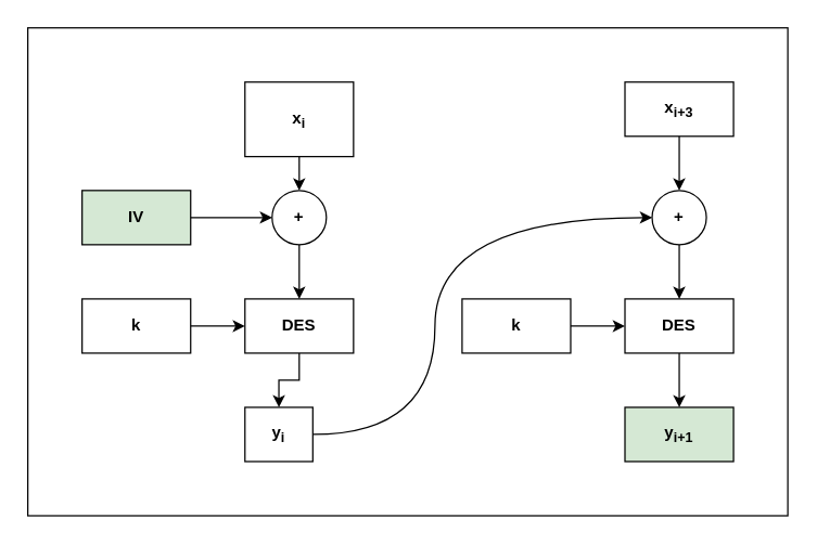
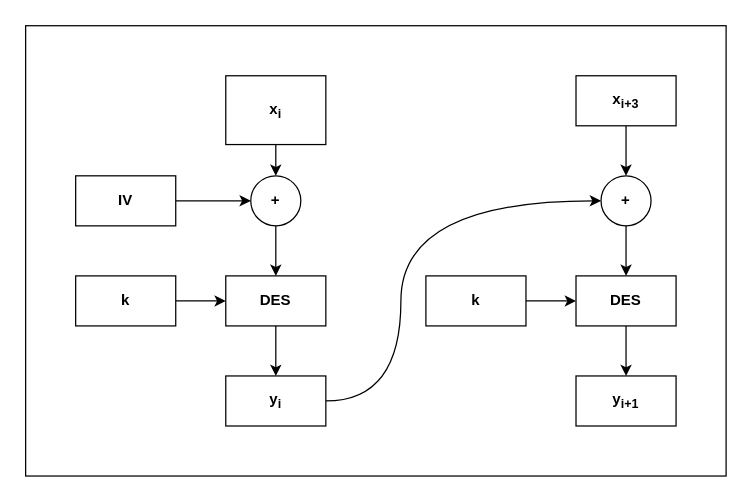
- <mxCell id="12" value="IV" style="rounded=0;whiteSpace=wrap;html=1;fontStyle=1;fillColor=#d5e8d4;" vertex="1" parent="1"><mxGeometry x="60" y="140" width="80" height="40" as="geometry" /></mxCell>
+ <mxCell id="12" value="IV" style="rounded=0;whiteSpace=wrap;html=1;fontStyle=1" vertex="1" parent="1"><mxGeometry x="60" y="140" width="80" height="40" as="geometry" /></mxCell>
- <mxCell id="8" value="y&lt;sub&gt;i&lt;/sub&gt;" style="rounded=0;whiteSpace=wrap;html=1;fontStyle=1" vertex="1" parent="1"><mxGeometry x="180" y="300" width="50" height="40" as="geometry" /></mxCell>
+ <mxCell id="8" value="y&lt;sub&gt;i&lt;/sub&gt;" style="rounded=0;whiteSpace=wrap;html=1;fontStyle=1" vertex="1" parent="1"><mxGeometry x="180" y="300" width="80" height="40" as="geometry" /></mxCell>
- <mxCell id="19" value="y&lt;sub&gt;i+1&lt;/sub&gt;" style="rounded=0;whiteSpace=wrap;html=1;fontStyle=1;fillColor=#d5e8d4;" vertex="1" parent="1"><mxGeometry x="460" y="300" width="80" height="40" as="geometry" /></mxCell>
+ <mxCell id="19" value="y&lt;sub&gt;i+1&lt;/sub&gt;" style="rounded=0;whiteSpace=wrap;html=1;fontStyle=1" vertex="1" parent="1"><mxGeometry x="460" y="300" width="80" height="40" as="geometry" /></mxCell>
